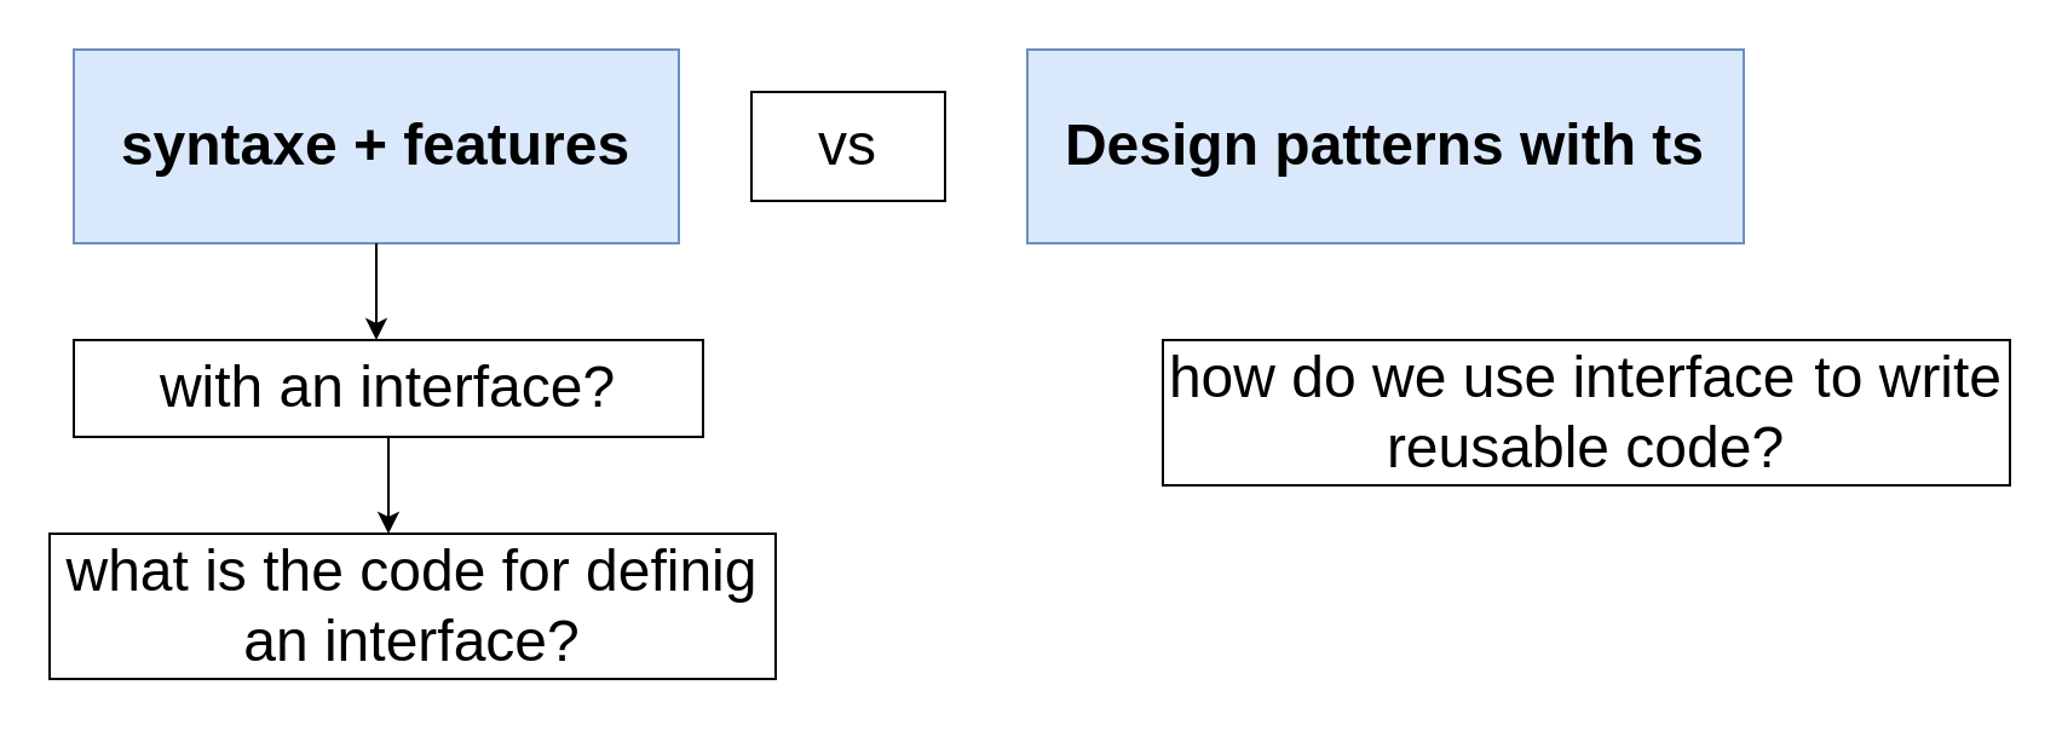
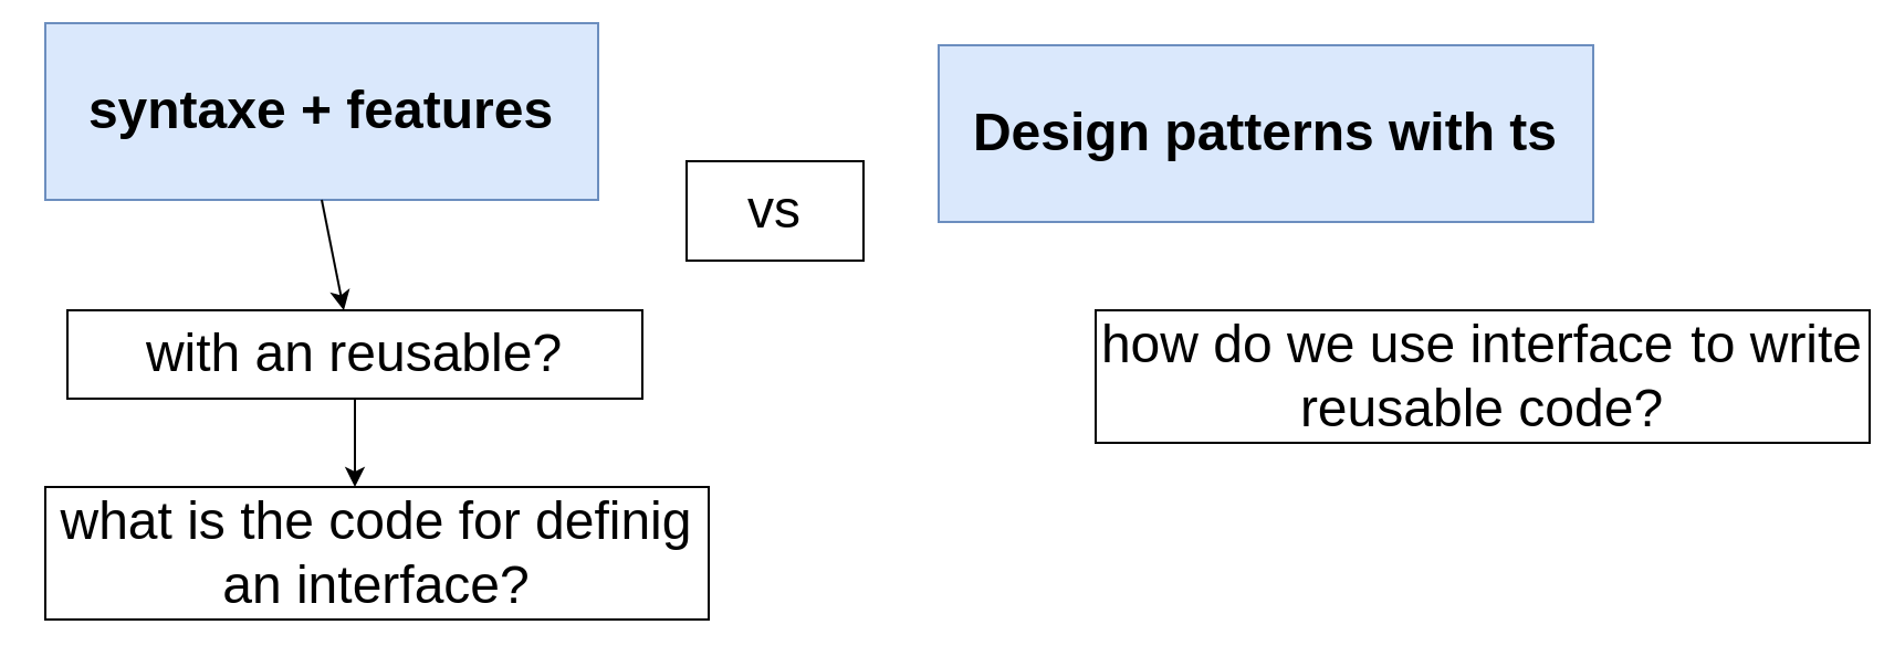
- <mxCell id="3" value="&lt;b&gt;&lt;font style=&quot;font-size: 24px;&quot;&gt;syntaxe + features&lt;/font&gt;&lt;/b&gt;" style="rounded=0;whiteSpace=wrap;html=1;fillColor=#dae8fc;strokeColor=#6c8ebf;" vertex="1" parent="1"><mxGeometry x="30" y="20" width="250" height="80" as="geometry" /></mxCell>
+ <mxCell id="3" value="&lt;b&gt;&lt;font style=&quot;font-size: 24px;&quot;&gt;syntaxe + features&lt;/font&gt;&lt;/b&gt;" style="rounded=0;whiteSpace=wrap;html=1;fillColor=#dae8fc;strokeColor=#6c8ebf;" vertex="1" parent="1"><mxGeometry x="20" y="10" width="250" height="80" as="geometry" /></mxCell>
- <mxCell id="4" value="vs" style="rounded=0;whiteSpace=wrap;html=1;fontSize=24;" vertex="1" parent="1"><mxGeometry x="310" y="37.5" width="80" height="45" as="geometry" /></mxCell>
+ <mxCell id="4" value="vs" style="rounded=0;whiteSpace=wrap;html=1;fontSize=24;" vertex="1" parent="1"><mxGeometry x="310" y="72.5" width="80" height="45" as="geometry" /></mxCell>
- <mxCell id="7" value="with an interface?" style="rounded=0;whiteSpace=wrap;html=1;fontSize=24;" vertex="1" parent="1"><mxGeometry x="30" y="140" width="260" height="40" as="geometry" /></mxCell>
+ <mxCell id="7" value="with an reusable?" style="rounded=0;whiteSpace=wrap;html=1;fontSize=24;" vertex="1" parent="1"><mxGeometry x="30" y="140" width="260" height="40" as="geometry" /></mxCell>
- <mxCell id="9" value="how do we use interface&lt;span style=&quot;white-space: pre;&quot;&gt;&#09;&lt;/span&gt;to write reusable code?" style="rounded=0;whiteSpace=wrap;html=1;fontSize=24;" vertex="1" parent="1"><mxGeometry x="480" y="140" width="350" height="60" as="geometry" /></mxCell>
+ <mxCell id="9" value="how do we use interface&lt;span style=&quot;white-space: pre;&quot;&gt;&#09;&lt;/span&gt;to write reusable code?" style="rounded=0;whiteSpace=wrap;html=1;fontSize=24;" vertex="1" parent="1"><mxGeometry x="495" y="140" width="350" height="60" as="geometry" /></mxCell>
